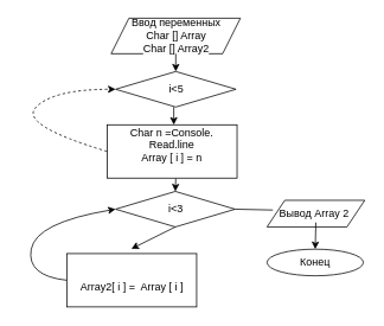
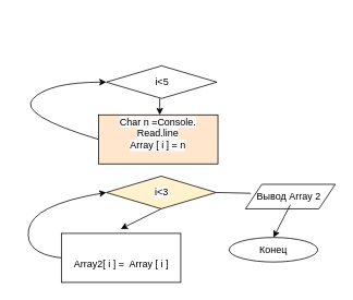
- <mxCell id="6" value="Ввод переменных&lt;br&gt;&lt;span style=&quot;color: rgb(0, 0, 0); font-family: Helvetica; font-size: 12px; font-style: normal; font-variant-ligatures: normal; font-variant-caps: normal; font-weight: 400; letter-spacing: normal; orphans: 2; text-align: center; text-indent: 0px; text-transform: none; widows: 2; word-spacing: 0px; -webkit-text-stroke-width: 0px; background-color: rgb(251, 251, 251); text-decoration-thickness: initial; text-decoration-style: initial; text-decoration-color: initial; float: none; display: inline !important;&quot;&gt;Char [] Array&lt;/span&gt;&lt;br style=&quot;border-color: var(--border-color); color: rgb(0, 0, 0); font-family: Helvetica; font-size: 12px; font-style: normal; font-variant-ligatures: normal; font-variant-caps: normal; font-weight: 400; letter-spacing: normal; orphans: 2; text-align: center; text-indent: 0px; text-transform: none; widows: 2; word-spacing: 0px; -webkit-text-stroke-width: 0px; background-color: rgb(251, 251, 251); text-decoration-thickness: initial; text-decoration-style: initial; text-decoration-color: initial;&quot;&gt;&lt;span style=&quot;color: rgb(0, 0, 0); font-family: Helvetica; font-size: 12px; font-style: normal; font-variant-ligatures: normal; font-variant-caps: normal; font-weight: 400; letter-spacing: normal; orphans: 2; text-align: center; text-indent: 0px; text-transform: none; widows: 2; word-spacing: 0px; -webkit-text-stroke-width: 0px; background-color: rgb(251, 251, 251); text-decoration-thickness: initial; text-decoration-style: initial; text-decoration-color: initial; float: none; display: inline !important;&quot;&gt;Char [] Array2&lt;/span&gt;&lt;br&gt;" style="shape=parallelogram;perimeter=parallelogramPerimeter;whiteSpace=wrap;html=1;fixedSize=1;strokeWidth=1;" vertex="1" parent="1"><mxGeometry x="124.5" y="20" width="145.5" height="40" as="geometry" /></mxCell>
- <mxCell id="11" value="" style="endArrow=classic;html=1;exitX=0.5;exitY=1;exitDx=0;exitDy=0;entryX=0.5;entryY=0;entryDx=0;entryDy=0;" edge="1" parent="1" source="6" target="2"><mxGeometry width="50" height="50" relative="1" as="geometry"><mxPoint x="215.75" y="10" as="sourcePoint" /><mxPoint x="214.525" y="31.2" as="targetPoint" /></mxGeometry></mxCell>
- <mxCell id="3" value="" style="curved=1;endArrow=classic;html=1;exitX=0;exitY=0.5;exitDx=0;exitDy=0;entryX=0;entryY=0.5;entryDx=0;entryDy=0;dashed=1;" edge="1" parent="1" source="9" target="2"><mxGeometry width="50" height="50" relative="1" as="geometry"><mxPoint x="106.46" y="165.644" as="sourcePoint" /><mxPoint x="120" y="100" as="targetPoint" /><Array as="points"><mxPoint x="20" y="140" /><mxPoint x="60" y="100" /></Array></mxGeometry></mxCell>
+ <mxCell id="3" value="" style="curved=1;endArrow=classic;html=1;exitX=0;exitY=0.5;exitDx=0;exitDy=0;entryX=0;entryY=0.5;entryDx=0;entryDy=0;" edge="1" parent="1" source="9" target="2"><mxGeometry width="50" height="50" relative="1" as="geometry"><mxPoint x="106.46" y="165.644" as="sourcePoint" /><mxPoint x="120" y="100" as="targetPoint" /><Array as="points"><mxPoint x="20" y="140" /><mxPoint x="60" y="100" /></Array></mxGeometry></mxCell>
- <mxCell id="9" value="&#10;&lt;span style=&quot;color: rgb(0, 0, 0); font-family: Helvetica; font-size: 12px; font-style: normal; font-variant-ligatures: normal; font-variant-caps: normal; font-weight: 400; letter-spacing: normal; orphans: 2; text-align: center; text-indent: 0px; text-transform: none; widows: 2; word-spacing: 0px; -webkit-text-stroke-width: 0px; background-color: rgb(251, 251, 251); text-decoration-thickness: initial; text-decoration-style: initial; text-decoration-color: initial; float: none; display: inline !important;&quot;&gt;Char n =Console. Read.line&lt;/span&gt;&lt;br style=&quot;border-color: var(--border-color); color: rgb(0, 0, 0); font-family: Helvetica; font-size: 12px; font-style: normal; font-variant-ligatures: normal; font-variant-caps: normal; font-weight: 400; letter-spacing: normal; orphans: 2; text-align: center; text-indent: 0px; text-transform: none; widows: 2; word-spacing: 0px; -webkit-text-stroke-width: 0px; background-color: rgb(251, 251, 251); text-decoration-thickness: initial; text-decoration-style: initial; text-decoration-color: initial;&quot;&gt;&lt;span style=&quot;color: rgb(0, 0, 0); font-family: Helvetica; font-size: 12px; font-style: normal; font-variant-ligatures: normal; font-variant-caps: normal; font-weight: 400; letter-spacing: normal; orphans: 2; text-align: center; text-indent: 0px; text-transform: none; widows: 2; word-spacing: 0px; -webkit-text-stroke-width: 0px; background-color: rgb(251, 251, 251); text-decoration-thickness: initial; text-decoration-style: initial; text-decoration-color: initial; float: none; display: inline !important;&quot;&gt;Array [ i ] = n&lt;/span&gt;&#10;&#10;" style="rounded=0;whiteSpace=wrap;html=1;strokeWidth=1;" vertex="1" parent="1"><mxGeometry x="120" y="140" width="146.25" height="60" as="geometry" /></mxCell>
+ <mxCell id="9" value="&#10;&lt;span style=&quot;color: rgb(0, 0, 0); font-family: Helvetica; font-size: 12px; font-style: normal; font-variant-ligatures: normal; font-variant-caps: normal; font-weight: 400; letter-spacing: normal; orphans: 2; text-align: center; text-indent: 0px; text-transform: none; widows: 2; word-spacing: 0px; -webkit-text-stroke-width: 0px; background-color: rgb(251, 251, 251); text-decoration-thickness: initial; text-decoration-style: initial; text-decoration-color: initial; float: none; display: inline !important;&quot;&gt;Char n =Console. Read.line&lt;/span&gt;&lt;br style=&quot;border-color: var(--border-color); color: rgb(0, 0, 0); font-family: Helvetica; font-size: 12px; font-style: normal; font-variant-ligatures: normal; font-variant-caps: normal; font-weight: 400; letter-spacing: normal; orphans: 2; text-align: center; text-indent: 0px; text-transform: none; widows: 2; word-spacing: 0px; -webkit-text-stroke-width: 0px; background-color: rgb(251, 251, 251); text-decoration-thickness: initial; text-decoration-style: initial; text-decoration-color: initial;&quot;&gt;&lt;span style=&quot;color: rgb(0, 0, 0); font-family: Helvetica; font-size: 12px; font-style: normal; font-variant-ligatures: normal; font-variant-caps: normal; font-weight: 400; letter-spacing: normal; orphans: 2; text-align: center; text-indent: 0px; text-transform: none; widows: 2; word-spacing: 0px; -webkit-text-stroke-width: 0px; background-color: rgb(251, 251, 251); text-decoration-thickness: initial; text-decoration-style: initial; text-decoration-color: initial; float: none; display: inline !important;&quot;&gt;Array [ i ] = n&lt;/span&gt;&#10;&#10;" style="rounded=0;whiteSpace=wrap;html=1;strokeWidth=1;fillColor=#ffe6cc;" vertex="1" parent="1"><mxGeometry x="120" y="140" width="146.25" height="60" as="geometry" /></mxCell>
- <mxCell id="12" value="" style="endArrow=classic;html=1;entryX=0.5;entryY=0;entryDx=0;entryDy=0;exitX=0.528;exitY=1.01;exitDx=0;exitDy=0;exitPerimeter=0;" edge="1" parent="1" source="9" target="4"><mxGeometry width="50" height="50" relative="1" as="geometry"><mxPoint x="200" y="210" as="sourcePoint" /><mxPoint x="224.525" y="41.2" as="targetPoint" /></mxGeometry></mxCell>
- <mxCell id="4" value="&lt;span style=&quot;color: rgb(0, 0, 0); font-family: Helvetica; font-size: 12px; font-style: normal; font-variant-ligatures: normal; font-variant-caps: normal; font-weight: 400; letter-spacing: normal; orphans: 2; text-align: center; text-indent: 0px; text-transform: none; widows: 2; word-spacing: 0px; -webkit-text-stroke-width: 0px; background-color: rgb(251, 251, 251); text-decoration-thickness: initial; text-decoration-style: initial; text-decoration-color: initial; float: none; display: inline !important;&quot;&gt;i&amp;lt;3&lt;/span&gt;" style="rhombus;whiteSpace=wrap;html=1;strokeWidth=1;" vertex="1" parent="1"><mxGeometry x="129.5" y="215" width="134.5" height="40" as="geometry" /></mxCell>
+ <mxCell id="4" value="&lt;span style=&quot;color: rgb(0, 0, 0); font-family: Helvetica; font-size: 12px; font-style: normal; font-variant-ligatures: normal; font-variant-caps: normal; font-weight: 400; letter-spacing: normal; orphans: 2; text-align: center; text-indent: 0px; text-transform: none; widows: 2; word-spacing: 0px; -webkit-text-stroke-width: 0px; background-color: rgb(251, 251, 251); text-decoration-thickness: initial; text-decoration-style: initial; text-decoration-color: initial; float: none; display: inline !important;&quot;&gt;i&amp;lt;3&lt;/span&gt;" style="rhombus;whiteSpace=wrap;html=1;strokeWidth=1;fillColor=#fff2cc;" vertex="1" parent="1"><mxGeometry x="129.5" y="215" width="134.5" height="40" as="geometry" /></mxCell>
- <mxCell id="7" value="Конец" style="ellipse;whiteSpace=wrap;html=1;strokeWidth=1;perimeterSpacing=0;" vertex="1" parent="1"><mxGeometry x="300" y="280" width="108.5" height="30" as="geometry" /></mxCell>
+ <mxCell id="7" value="Конец" style="ellipse;whiteSpace=wrap;html=1;strokeWidth=1;perimeterSpacing=0;" vertex="1" parent="1"><mxGeometry x="280" y="290" width="108.5" height="30" as="geometry" /></mxCell>
